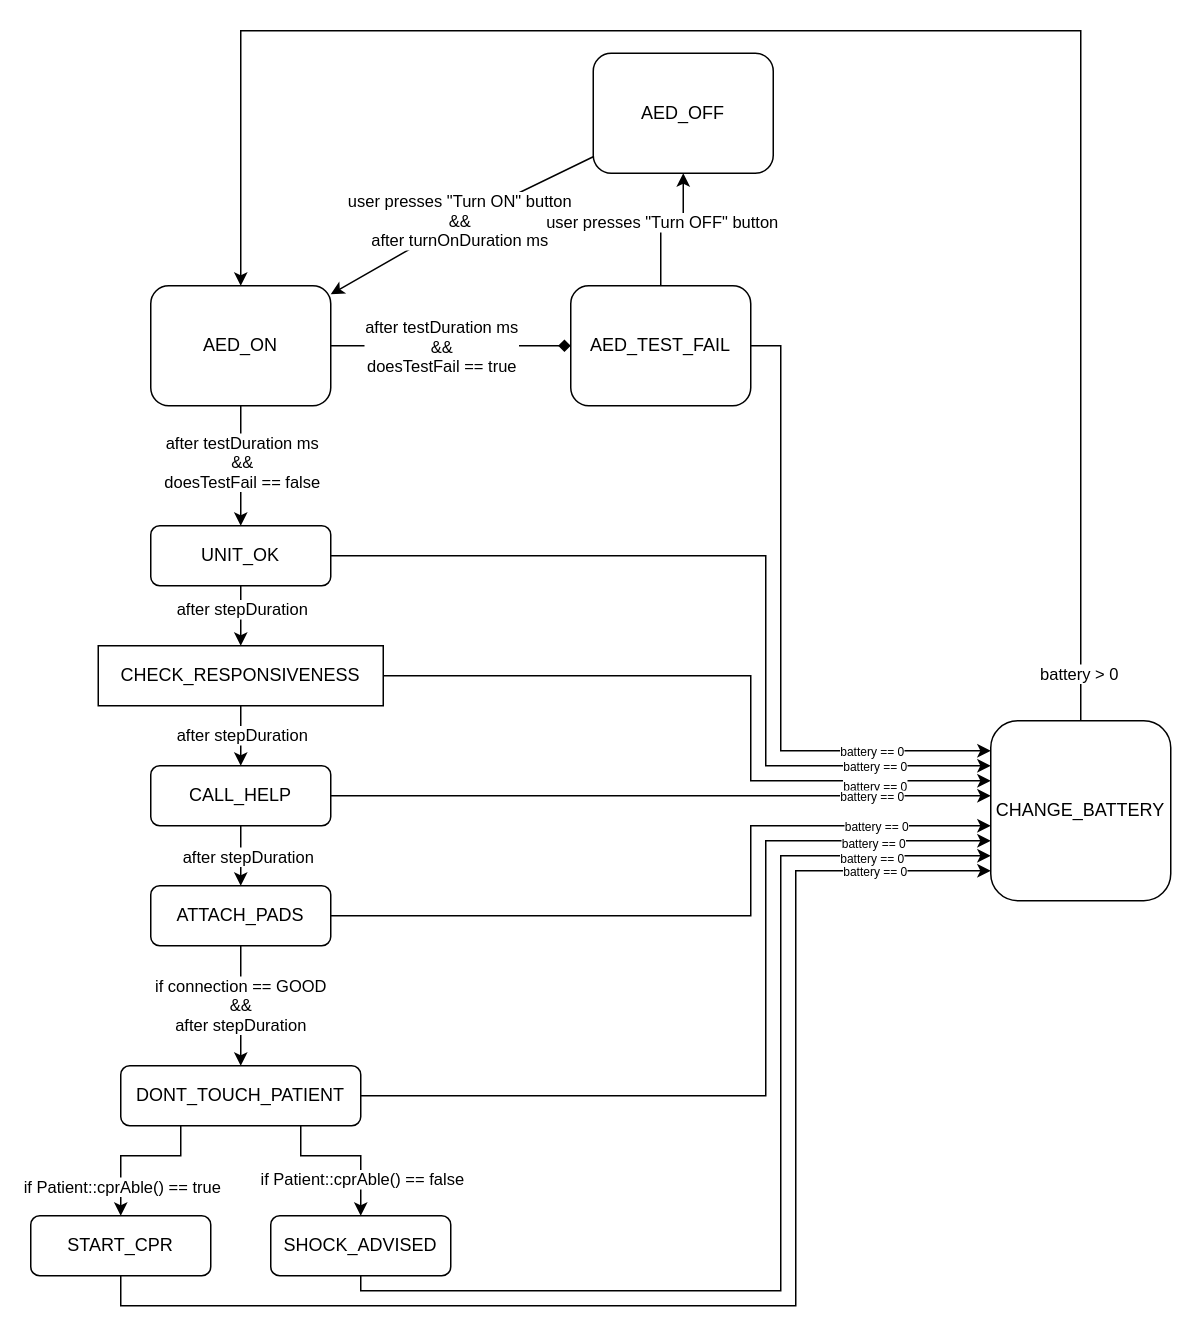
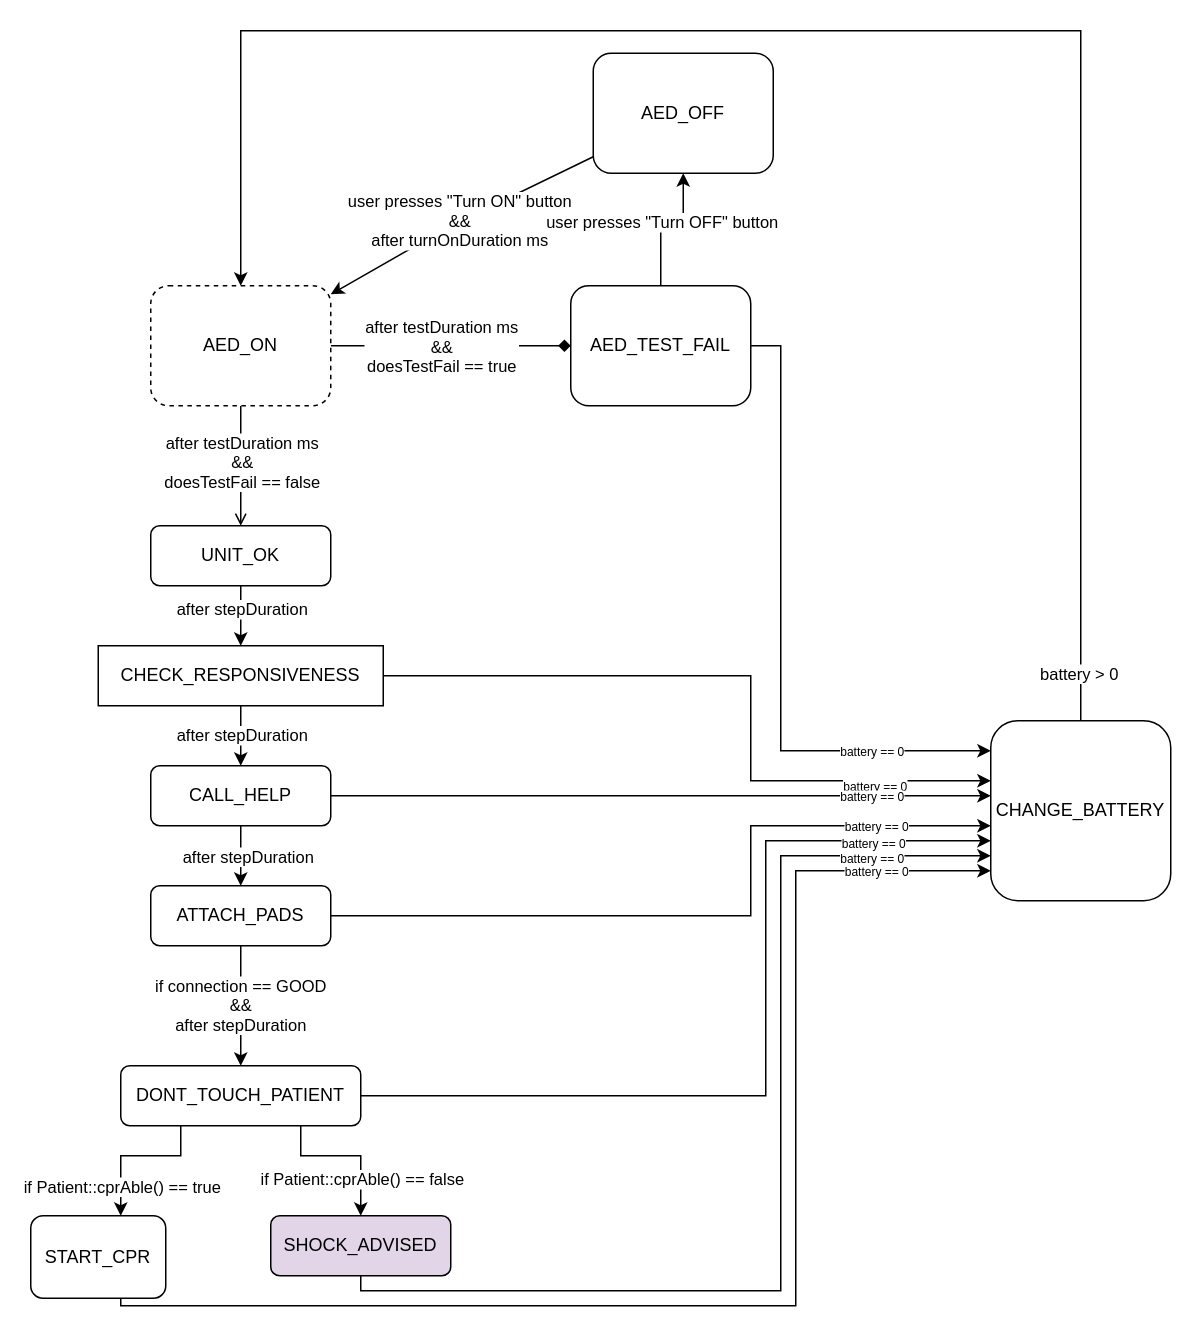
- <mxCell id="8" value="AED_ON" style="rounded=1;whiteSpace=wrap;html=1;" parent="1" vertex="1"><mxGeometry x="100" y="190" width="120" height="80" as="geometry" /></mxCell>
+ <mxCell id="8" value="AED_ON" style="rounded=1;whiteSpace=wrap;html=1;dashed=1;" parent="1" vertex="1"><mxGeometry x="100" y="190" width="120" height="80" as="geometry" /></mxCell>
- <mxCell id="4" value="" style="rounded=0;orthogonalLoop=1;jettySize=auto;html=1;" parent="1" source="8" target="13" edge="1"><mxGeometry relative="1" as="geometry" /></mxCell>
+ <mxCell id="4" value="" style="rounded=0;orthogonalLoop=1;jettySize=auto;html=1;endArrow=open;" parent="1" source="8" target="13" edge="1"><mxGeometry relative="1" as="geometry" /></mxCell>
- <mxCell id="11" style="edgeStyle=orthogonalEdgeStyle;rounded=0;orthogonalLoop=1;jettySize=auto;html=1;" edge="1" parent="1" source="13" target="48"><mxGeometry relative="1" as="geometry"><Array as="points"><mxPoint x="510" y="370" /><mxPoint x="510" y="510" /></Array></mxGeometry></mxCell>
- <mxCell id="12" value="battery == 0" style="edgeLabel;html=1;align=center;verticalAlign=middle;resizable=0;points=[];fontSize=8;" vertex="1" connectable="0" parent="11"><mxGeometry x="0.637" y="1" relative="1" as="geometry"><mxPoint x="27" y="1" as="offset" /></mxGeometry></mxCell>
- <mxCell id="37" value="START_CPR" style="rounded=1;whiteSpace=wrap;html=1;" parent="1" vertex="1"><mxGeometry y="810" width="120" height="40" as="geometry" x="20" /></mxCell>
+ <mxCell id="37" value="START_CPR" style="rounded=1;whiteSpace=wrap;html=1;" parent="1" vertex="1"><mxGeometry x="20" y="810" width="90" height="55" as="geometry" /></mxCell>
- <mxCell id="45" value="SHOCK_ADVISED" style="rounded=1;whiteSpace=wrap;html=1;" vertex="1" parent="1"><mxGeometry x="180" y="810" width="120" height="40" as="geometry" /></mxCell>
+ <mxCell id="45" value="SHOCK_ADVISED" style="rounded=1;whiteSpace=wrap;html=1;fillColor=#e1d5e7;" vertex="1" parent="1"><mxGeometry x="180" y="810" width="120" height="40" as="geometry" /></mxCell>
